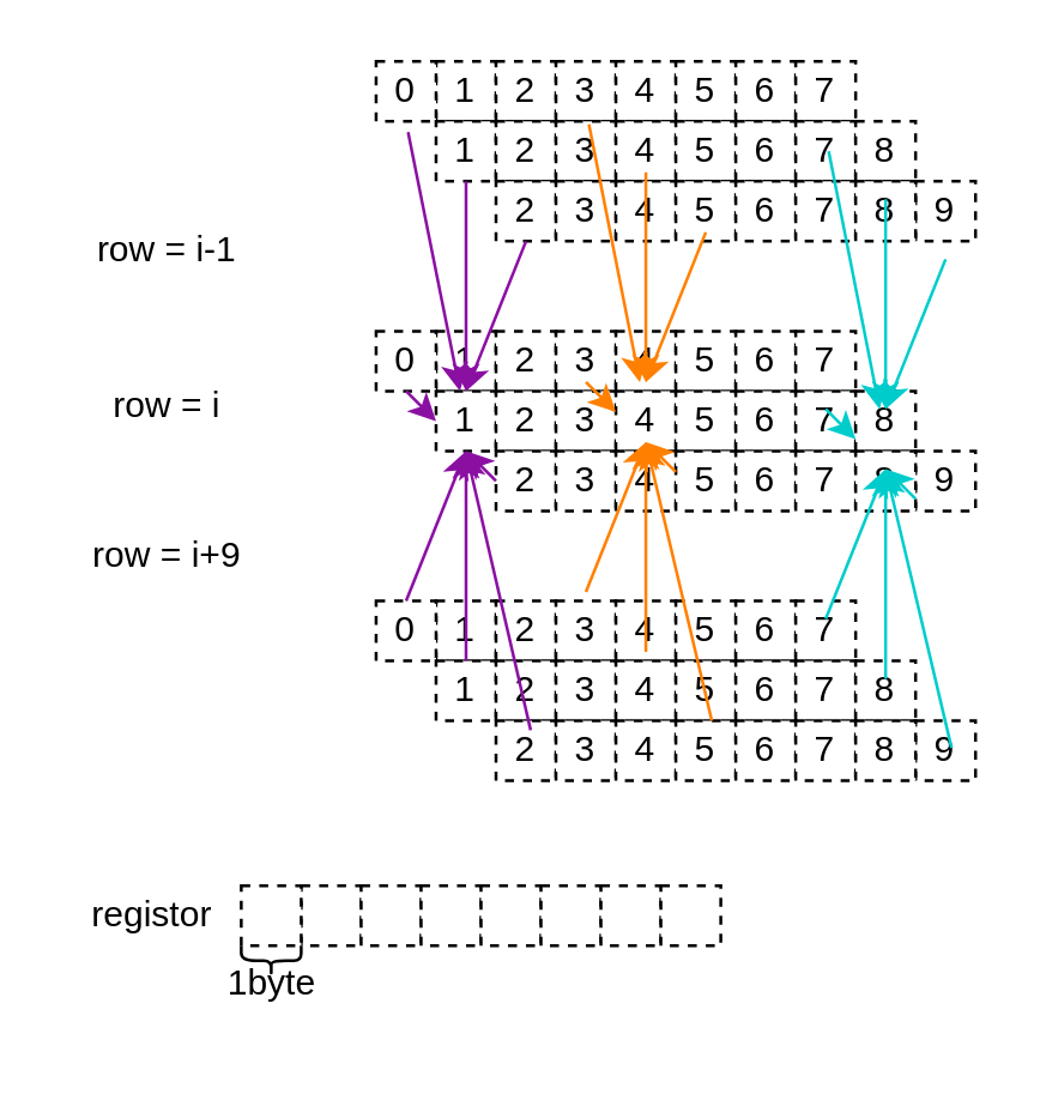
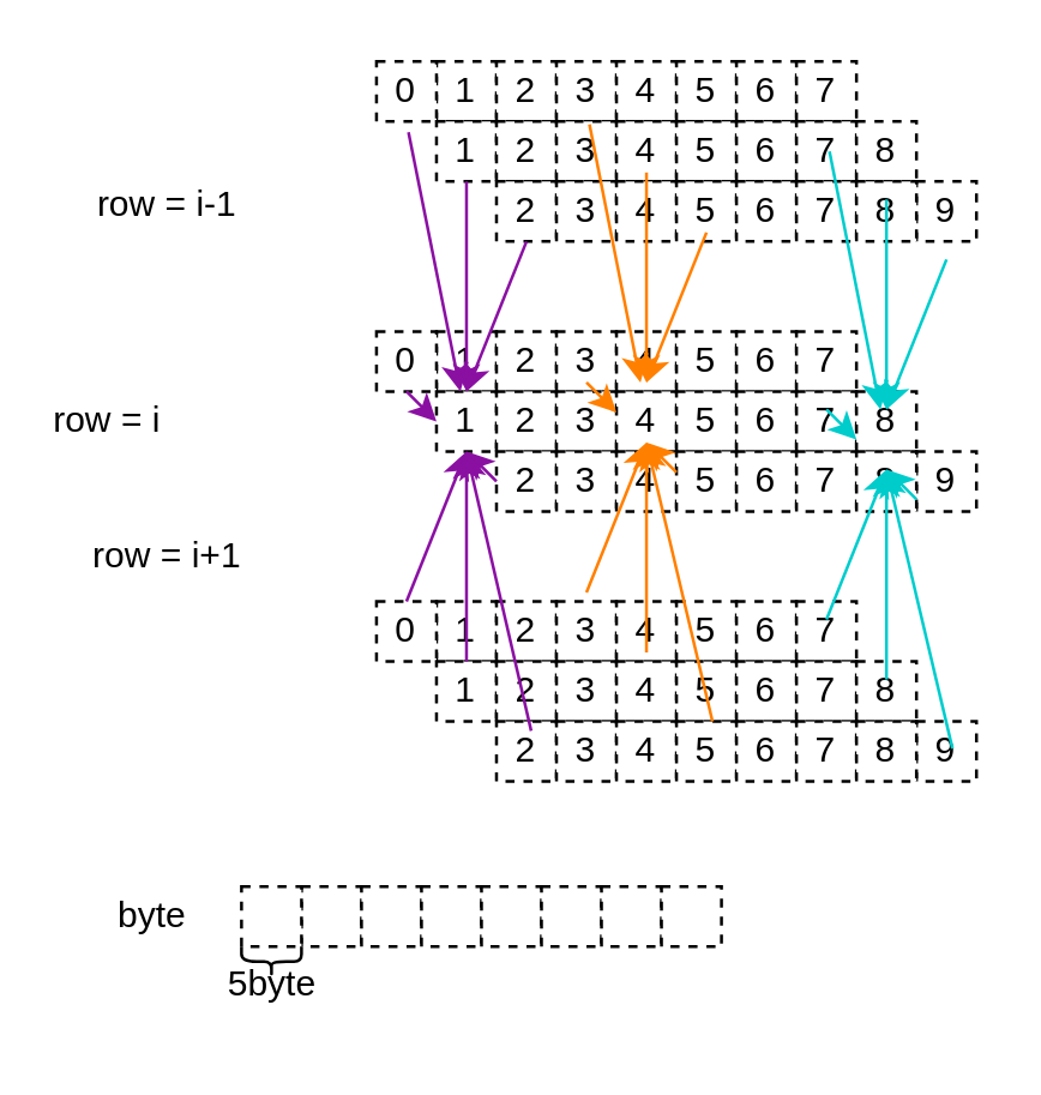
- <mxCell id="18" value="row = i-1" style="text;html=1;align=center;verticalAlign=middle;resizable=0;points=[];autosize=1;strokeColor=none;fillColor=none;" vertex="1" parent="1"><mxGeometry x="20" y="68" width="70" height="30" as="geometry" /></mxCell>
+ <mxCell id="18" value="row = i-1" style="text;html=1;align=center;verticalAlign=middle;resizable=0;points=[];autosize=1;strokeColor=none;fillColor=none;" vertex="1" parent="1"><mxGeometry x="20" y="53" width="70" height="30" as="geometry" /></mxCell>
- <mxCell id="19" value="row = i" style="text;html=1;align=center;verticalAlign=middle;resizable=0;points=[];autosize=1;strokeColor=none;fillColor=none;" vertex="1" parent="1"><mxGeometry x="25" y="120" width="60" height="30" as="geometry" /></mxCell>
+ <mxCell id="19" value="row = i" style="text;html=1;align=center;verticalAlign=middle;resizable=0;points=[];autosize=1;strokeColor=none;fillColor=none;" vertex="1" parent="1"><mxGeometry x="5" y="125" width="60" height="30" as="geometry" /></mxCell>
- <mxCell id="20" value="row = i+9" style="text;html=1;align=center;verticalAlign=middle;resizable=0;points=[];autosize=1;strokeColor=none;fillColor=none;" vertex="1" parent="1"><mxGeometry x="20" y="170" width="70" height="30" as="geometry" /></mxCell>
+ <mxCell id="20" value="row = i+1" style="text;html=1;align=center;verticalAlign=middle;resizable=0;points=[];autosize=1;strokeColor=none;fillColor=none;" vertex="1" parent="1"><mxGeometry x="20" y="170" width="70" height="30" as="geometry" /></mxCell>
- <mxCell id="110" value="registor" style="text;html=1;align=center;verticalAlign=middle;resizable=0;points=[];autosize=1;strokeColor=none;fillColor=none;" vertex="1" parent="101"><mxGeometry width="60" height="30" as="geometry" /></mxCell>
+ <mxCell id="110" value="byte" style="text;html=1;align=center;verticalAlign=middle;resizable=0;points=[];autosize=1;strokeColor=none;fillColor=none;" vertex="1" parent="101"><mxGeometry width="60" height="30" as="geometry" /></mxCell>
- <mxCell id="112" value="1byte" style="text;html=1;align=center;verticalAlign=middle;resizable=0;points=[];autosize=1;strokeColor=none;fillColor=none;" vertex="1" parent="101"><mxGeometry x="45" y="23" width="50" height="30" as="geometry" /></mxCell>
+ <mxCell id="112" value="5byte" style="text;html=1;align=center;verticalAlign=middle;resizable=0;points=[];autosize=1;strokeColor=none;fillColor=none;" vertex="1" parent="101"><mxGeometry x="45" y="23" width="50" height="30" as="geometry" /></mxCell>
